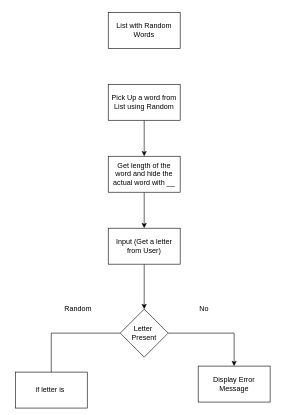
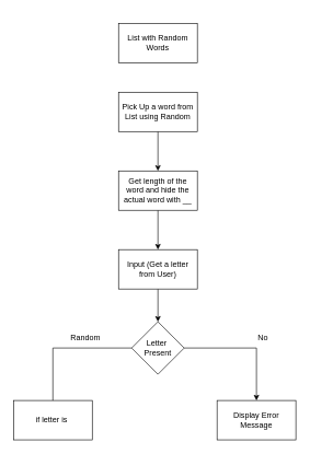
- <mxCell id="2" value="List with Random Words" style="rounded=0;whiteSpace=wrap;html=1;" vertex="1" parent="1"><mxGeometry x="180" y="20" width="120" height="60" as="geometry" /></mxCell>
+ <mxCell id="2" value="List with Random Words" style="rounded=0;whiteSpace=wrap;html=1;" vertex="1" parent="1"><mxGeometry x="180" y="35" width="120" height="60" as="geometry" /></mxCell>
- <mxCell id="15" value="No" style="text;html=1;align=center;verticalAlign=middle;whiteSpace=wrap;rounded=0;" vertex="1" parent="1"><mxGeometry x="310" y="500" width="60" height="30" as="geometry" /></mxCell>
+ <mxCell id="15" value="No" style="text;html=1;align=center;verticalAlign=middle;whiteSpace=wrap;rounded=0;" vertex="1" parent="1"><mxGeometry x="370" y="500" width="60" height="30" as="geometry" /></mxCell>
- <mxCell id="12" value="Letter&amp;nbsp;&lt;div&gt;Present&lt;/div&gt;" style="rhombus;whiteSpace=wrap;html=1;" vertex="1" parent="1"><mxGeometry x="200" y="515" width="80" height="80" as="geometry" /></mxCell>
+ <mxCell id="12" value="Letter&amp;nbsp;&lt;div&gt;Present&lt;/div&gt;" style="rhombus;whiteSpace=wrap;html=1;" vertex="1" parent="1"><mxGeometry x="200" y="490" width="80" height="80" as="geometry" /></mxCell>
- <mxCell id="9" value="if letter is&amp;nbsp;" style="rounded=0;whiteSpace=wrap;html=1;" vertex="1" parent="1"><mxGeometry x="25" y="620" width="120" height="60" as="geometry" /></mxCell>
+ <mxCell id="9" value="if letter is&amp;nbsp;" style="rounded=0;whiteSpace=wrap;html=1;" vertex="1" parent="1"><mxGeometry x="20" y="610" width="120" height="60" as="geometry" /></mxCell>
